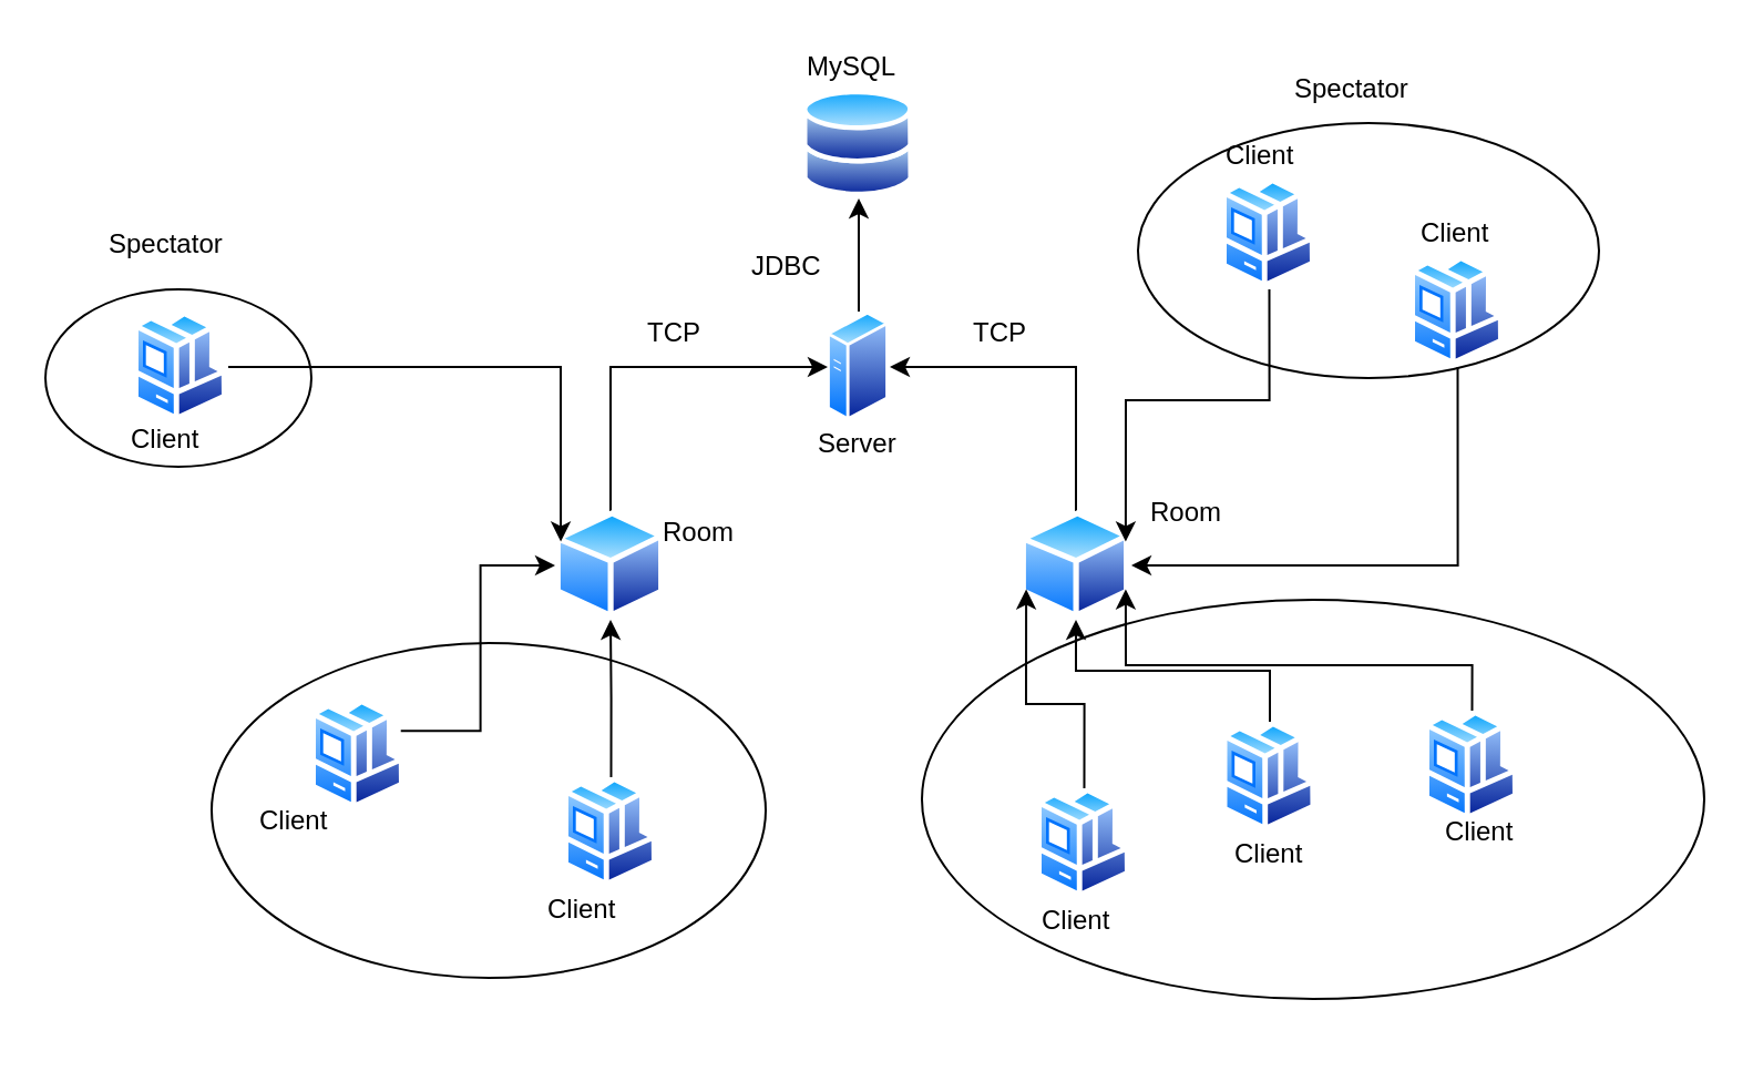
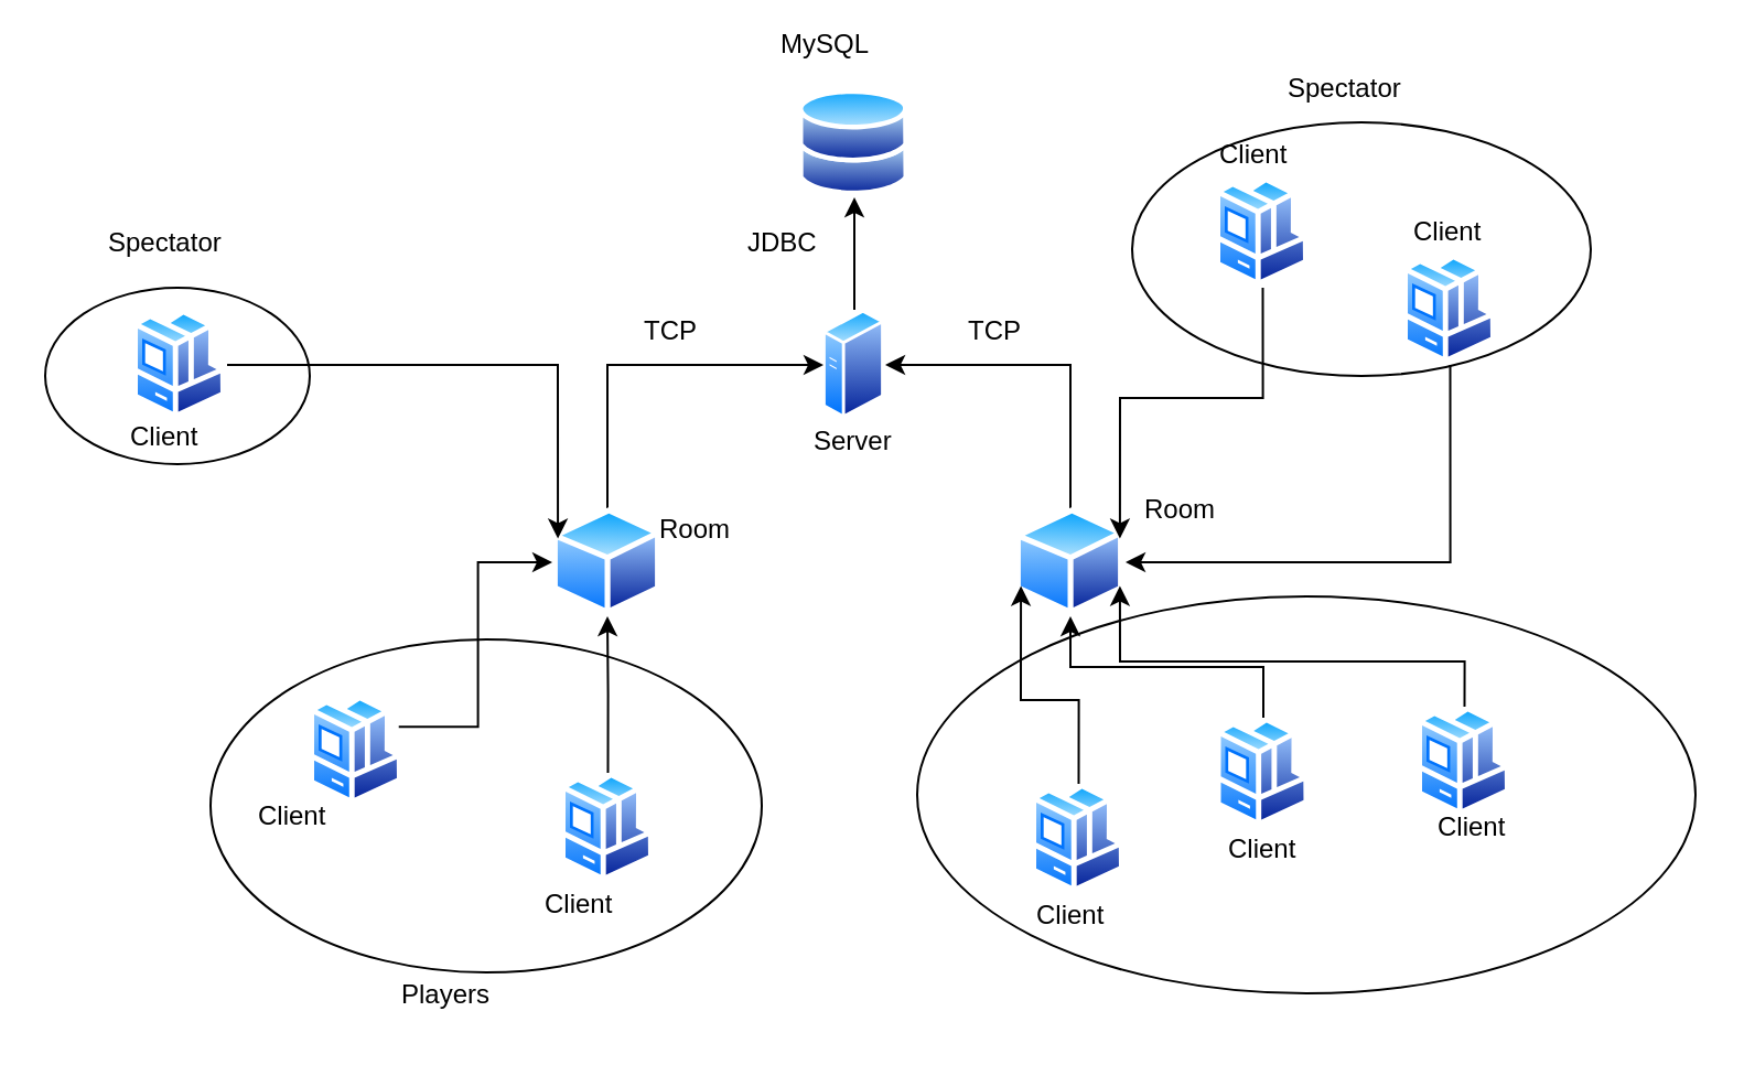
- <mxCell id="20" value="MySQL" style="text;html=1;resizable=0;points=[];autosize=1;align=left;verticalAlign=top;spacingTop=-4;" vertex="1" parent="1"><mxGeometry x="362" y="20" width="60" height="20" as="geometry" /></mxCell>
+ <mxCell id="20" value="MySQL" style="text;html=1;resizable=0;points=[];autosize=1;align=left;verticalAlign=top;spacingTop=-4;" vertex="1" parent="1"><mxGeometry x="352" y="10" width="60" height="20" as="geometry" /></mxCell>
- <mxCell id="21" value="JDBC" style="text;html=1;resizable=0;points=[];autosize=1;align=left;verticalAlign=top;spacingTop=-4;" vertex="1" parent="1"><mxGeometry x="337" y="110" width="50" height="20" as="geometry" /></mxCell>
+ <mxCell id="21" value="JDBC" style="text;html=1;resizable=0;points=[];autosize=1;align=left;verticalAlign=top;spacingTop=-4;" vertex="1" parent="1"><mxGeometry x="337" y="100" width="50" height="20" as="geometry" /></mxCell>
+ <mxCell id="40" value="Players" style="text;html=1;resizable=0;points=[];autosize=1;align=left;verticalAlign=top;spacingTop=-4;" vertex="1" parent="1"><mxGeometry x="180" y="440.5" width="60" height="20" as="geometry" /></mxCell>
